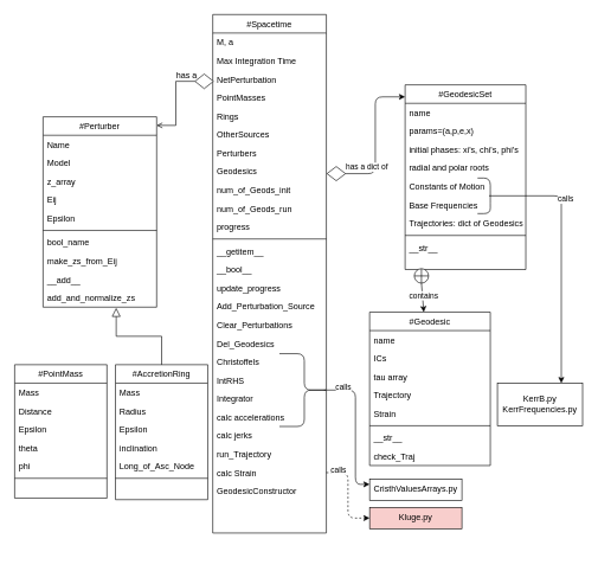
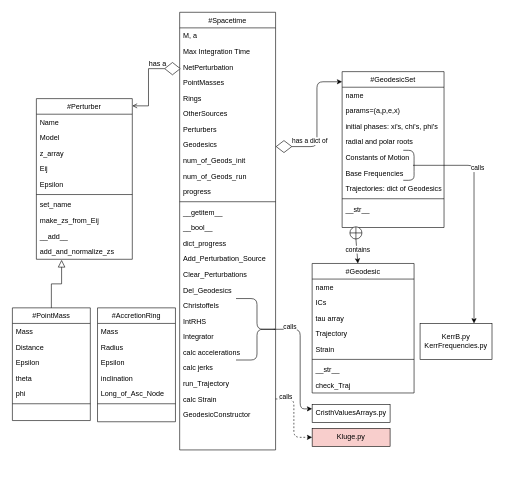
- <mxCell id="9" value="bool_name" style="text;align=left;verticalAlign=top;spacingLeft=4;spacingRight=4;overflow=hidden;rotatable=0;points=[[0,0.5],[1,0.5]];portConstraint=eastwest;" parent="2" vertex="1"><mxGeometry y="164" width="160" height="26" as="geometry" /></mxCell>
+ <mxCell id="9" value="set_name" style="text;align=left;verticalAlign=top;spacingLeft=4;spacingRight=4;overflow=hidden;rotatable=0;points=[[0,0.5],[1,0.5]];portConstraint=eastwest;" parent="2" vertex="1"><mxGeometry y="164" width="160" height="26" as="geometry" /></mxCell>
- <mxCell id="74" value="update_progress" style="text;align=left;verticalAlign=top;spacingLeft=4;spacingRight=4;overflow=hidden;rotatable=0;points=[[0,0.5],[1,0.5]];portConstraint=eastwest;" parent="59" vertex="1"><mxGeometry y="372" width="160" height="26" as="geometry" /></mxCell>
+ <mxCell id="74" value="dict_progress" style="text;align=left;verticalAlign=top;spacingLeft=4;spacingRight=4;overflow=hidden;rotatable=0;points=[[0,0.5],[1,0.5]];portConstraint=eastwest;" parent="59" vertex="1"><mxGeometry y="372" width="160" height="26" as="geometry" /></mxCell>
+ <mxCell id="20" value="" style="endArrow=block;endSize=10;endFill=0;shadow=0;strokeWidth=1;rounded=0;curved=0;edgeStyle=elbowEdgeStyle;elbow=vertical;entryX=0.263;entryY=1.038;entryDx=0;entryDy=0;entryPerimeter=0;" parent="1" source="13" target="12" edge="1"><mxGeometry width="160" relative="1" as="geometry"><mxPoint x="200" y="287" as="sourcePoint" /><mxPoint x="180" y="454" as="targetPoint" /></mxGeometry></mxCell>
- <mxCell id="33" value="" style="endArrow=block;endSize=10;endFill=0;shadow=0;strokeWidth=1;rounded=0;curved=0;edgeStyle=elbowEdgeStyle;elbow=vertical;exitX=0.5;exitY=0;exitDx=0;exitDy=0;entryX=0.644;entryY=1.038;entryDx=0;entryDy=0;entryPerimeter=0;" parent="1" source="26" target="12" edge="1"><mxGeometry width="160" relative="1" as="geometry"><mxPoint x="95" y="524" as="sourcePoint" /><mxPoint x="190" y="456" as="targetPoint" /></mxGeometry></mxCell>
